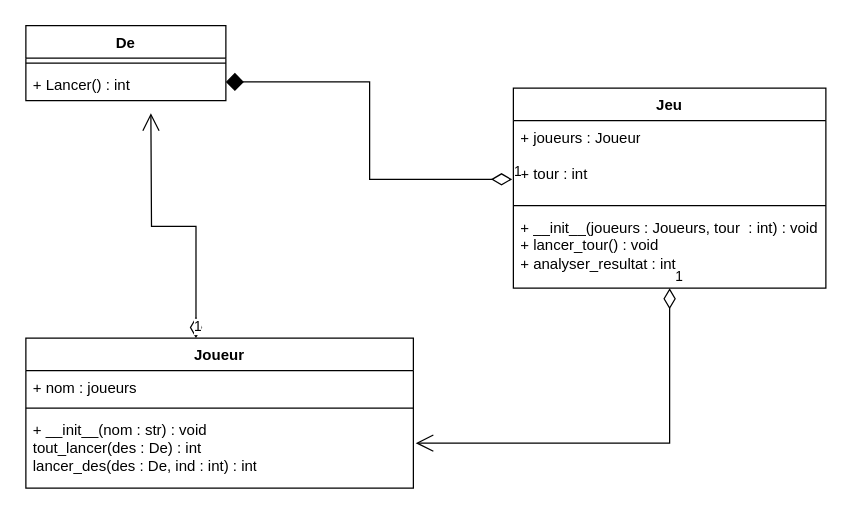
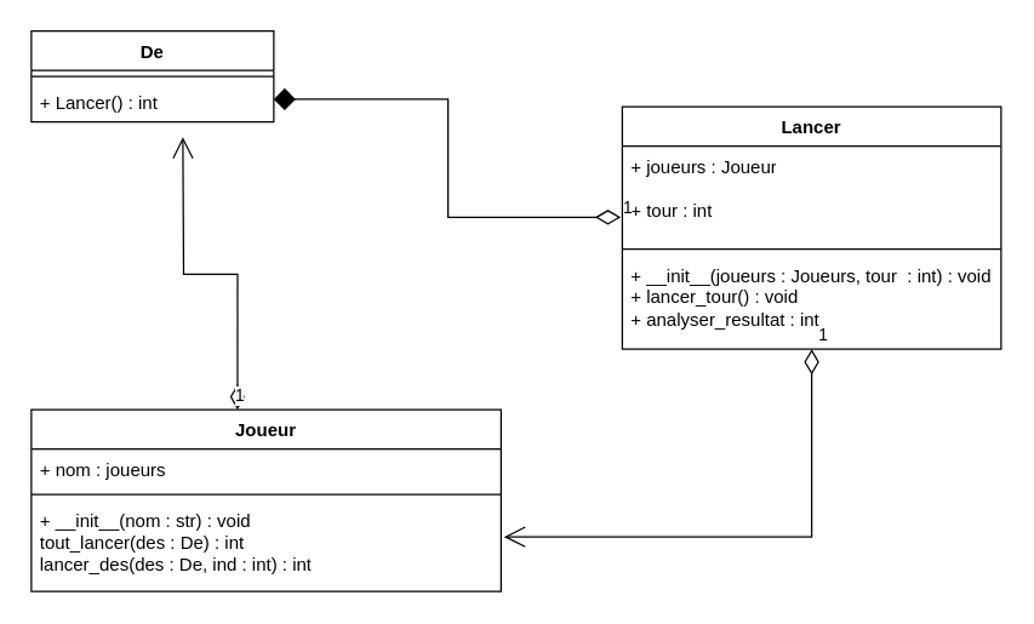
- <mxCell id="9" value="Jeu" style="swimlane;fontStyle=1;align=center;verticalAlign=top;childLayout=stackLayout;horizontal=1;startSize=26;horizontalStack=0;resizeParent=1;resizeParentMax=0;resizeLast=0;collapsible=1;marginBottom=0;whiteSpace=wrap;html=1;" vertex="1" parent="1"><mxGeometry x="410" y="70" width="250" height="160" as="geometry" /></mxCell>
+ <mxCell id="9" value="Lancer" style="swimlane;fontStyle=1;align=center;verticalAlign=top;childLayout=stackLayout;horizontal=1;startSize=26;horizontalStack=0;resizeParent=1;resizeParentMax=0;resizeLast=0;collapsible=1;marginBottom=0;whiteSpace=wrap;html=1;" vertex="1" parent="1"><mxGeometry x="410" y="70" width="250" height="160" as="geometry" /></mxCell>
